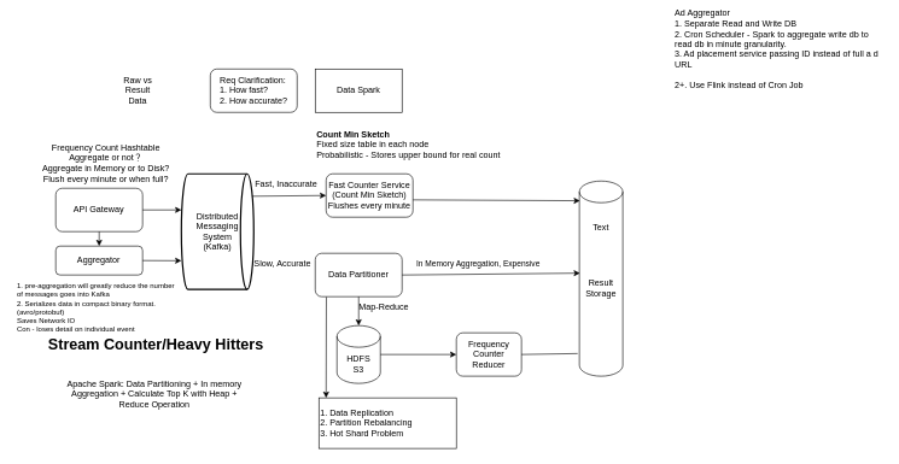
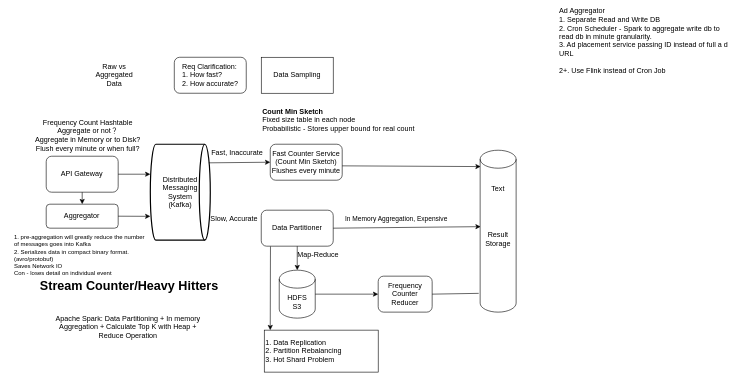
- <mxCell id="28" value="Raw vs Result Data" style="text;html=1;strokeColor=none;fillColor=none;align=center;verticalAlign=middle;whiteSpace=wrap;rounded=0;" parent="1" vertex="1"><mxGeometry x="160" y="110" width="60" height="30" as="geometry" /></mxCell>
+ <mxCell id="28" value="Raw vs Aggregated Data" style="text;html=1;strokeColor=none;fillColor=none;align=center;verticalAlign=middle;whiteSpace=wrap;rounded=0;" parent="1" vertex="1"><mxGeometry x="160" y="110" width="60" height="30" as="geometry" /></mxCell>
- <mxCell id="30" value="Data Spark" style="rounded=0;whiteSpace=wrap;html=1;" parent="1" vertex="1"><mxGeometry x="435" y="95" width="120" height="60" as="geometry" /></mxCell>
+ <mxCell id="30" value="Data Sampling" style="rounded=0;whiteSpace=wrap;html=1;" parent="1" vertex="1"><mxGeometry x="435" y="95" width="120" height="60" as="geometry" /></mxCell>
